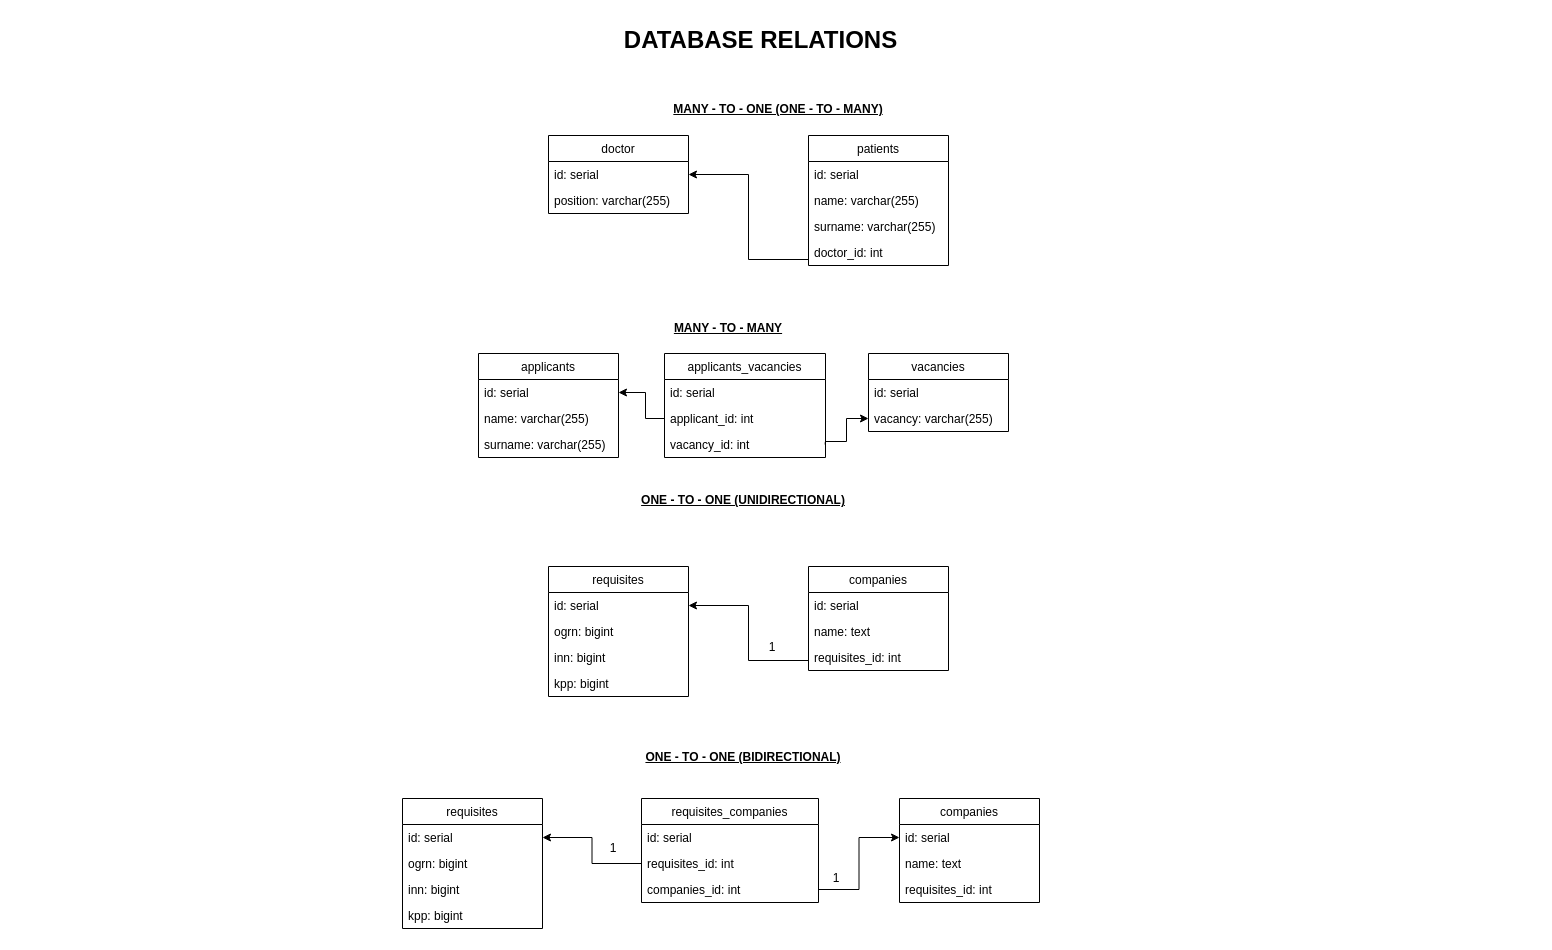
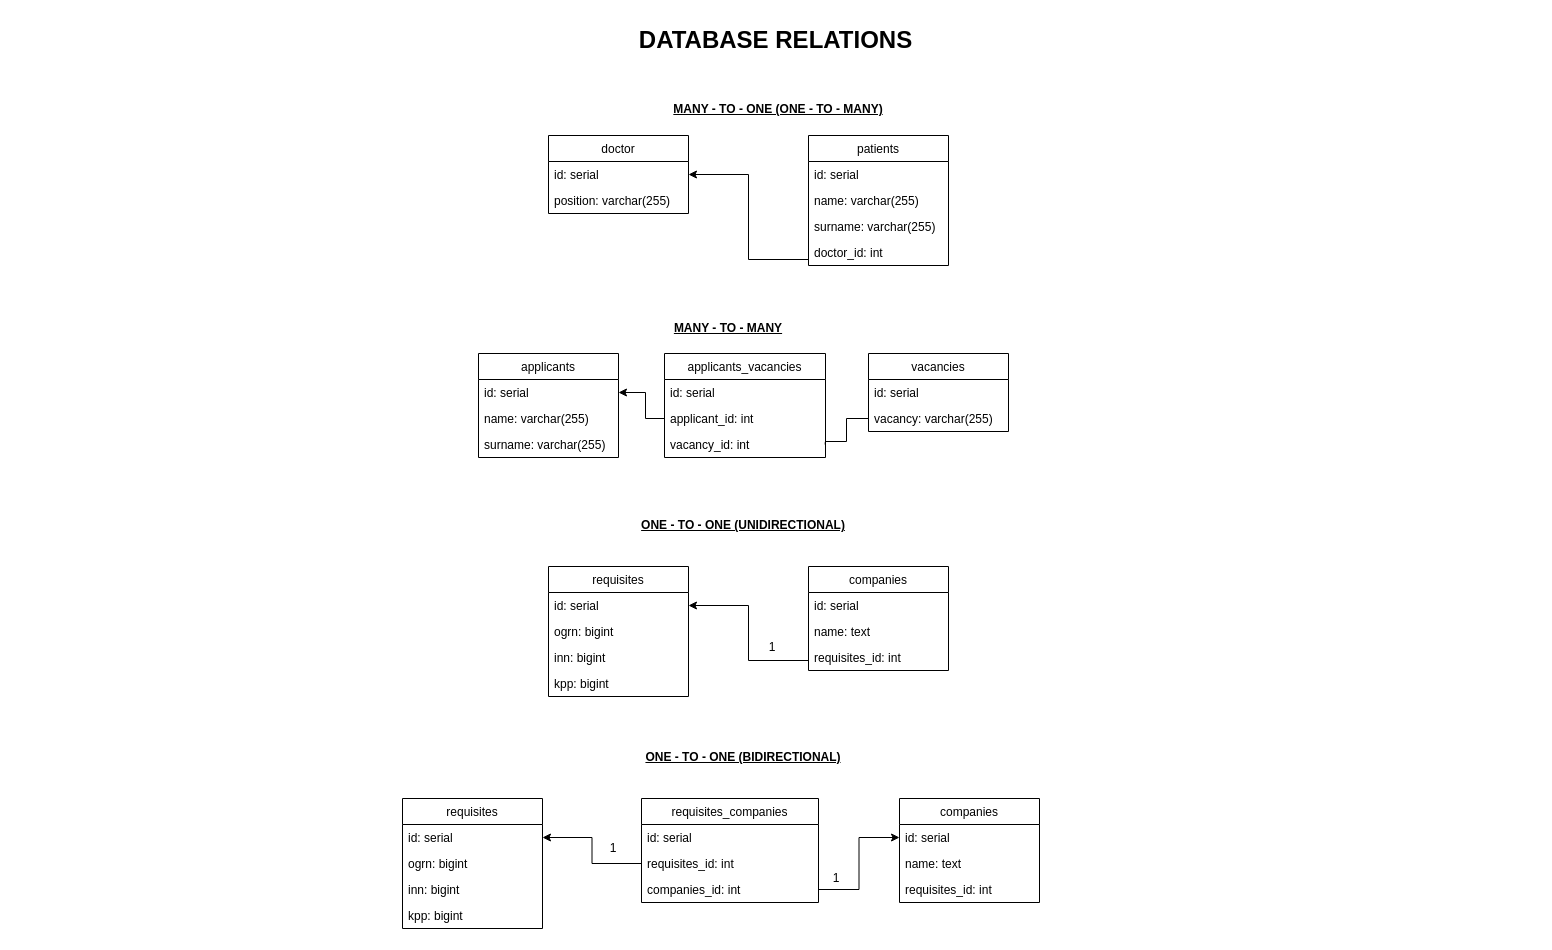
- <mxCell id="2" value="DATABASE RELATIONS" style="text;strokeColor=none;fillColor=none;html=1;fontSize=24;fontStyle=1;verticalAlign=middle;align=center;" parent="1" vertex="1"><mxGeometry x="5" y="20" width="1510" height="40" as="geometry" /></mxCell>
+ <mxCell id="2" value="DATABASE RELATIONS" style="text;strokeColor=none;fillColor=none;html=1;fontSize=24;fontStyle=1;verticalAlign=middle;align=center;" parent="1" vertex="1"><mxGeometry x="20" y="20" width="1510" height="40" as="geometry" /></mxCell>
- <mxCell id="26" style="edgeStyle=orthogonalEdgeStyle;rounded=0;orthogonalLoop=1;jettySize=auto;html=1;entryX=0;entryY=0.5;entryDx=0;entryDy=0;exitX=0.999;exitY=0.396;exitDx=0;exitDy=0;exitPerimeter=0;" parent="1" source="17" target="25" edge="1"><mxGeometry relative="1" as="geometry"><mxPoint x="823" y="444" as="sourcePoint" /><Array as="points"><mxPoint x="825" y="444" /><mxPoint x="825" y="441" /><mxPoint x="846" y="441" /><mxPoint x="846" y="418" /></Array></mxGeometry></mxCell>
+ <mxCell id="26" style="edgeStyle=orthogonalEdgeStyle;rounded=0;orthogonalLoop=1;jettySize=auto;html=1;entryX=0;entryY=0.5;entryDx=0;entryDy=0;exitX=0.999;exitY=0.396;exitDx=0;exitDy=0;exitPerimeter=0;endArrow=none;" parent="1" source="17" target="25" edge="1"><mxGeometry relative="1" as="geometry"><mxPoint x="823" y="444" as="sourcePoint" /><Array as="points"><mxPoint x="825" y="444" /><mxPoint x="825" y="441" /><mxPoint x="846" y="441" /><mxPoint x="846" y="418" /></Array></mxGeometry></mxCell>
- <mxCell id="37" value="ONE - TO - ONE (UNIDIRECTIONAL)" style="text;html=1;strokeColor=none;fillColor=none;align=center;verticalAlign=middle;whiteSpace=wrap;rounded=0;fontStyle=5" parent="1" vertex="1"><mxGeometry x="628" y="485" width="230" height="30" as="geometry" /></mxCell>
+ <mxCell id="37" value="ONE - TO - ONE (UNIDIRECTIONAL)" style="text;html=1;strokeColor=none;fillColor=none;align=center;verticalAlign=middle;whiteSpace=wrap;rounded=0;fontStyle=5" parent="1" vertex="1"><mxGeometry x="628" y="510" width="230" height="30" as="geometry" /></mxCell>
